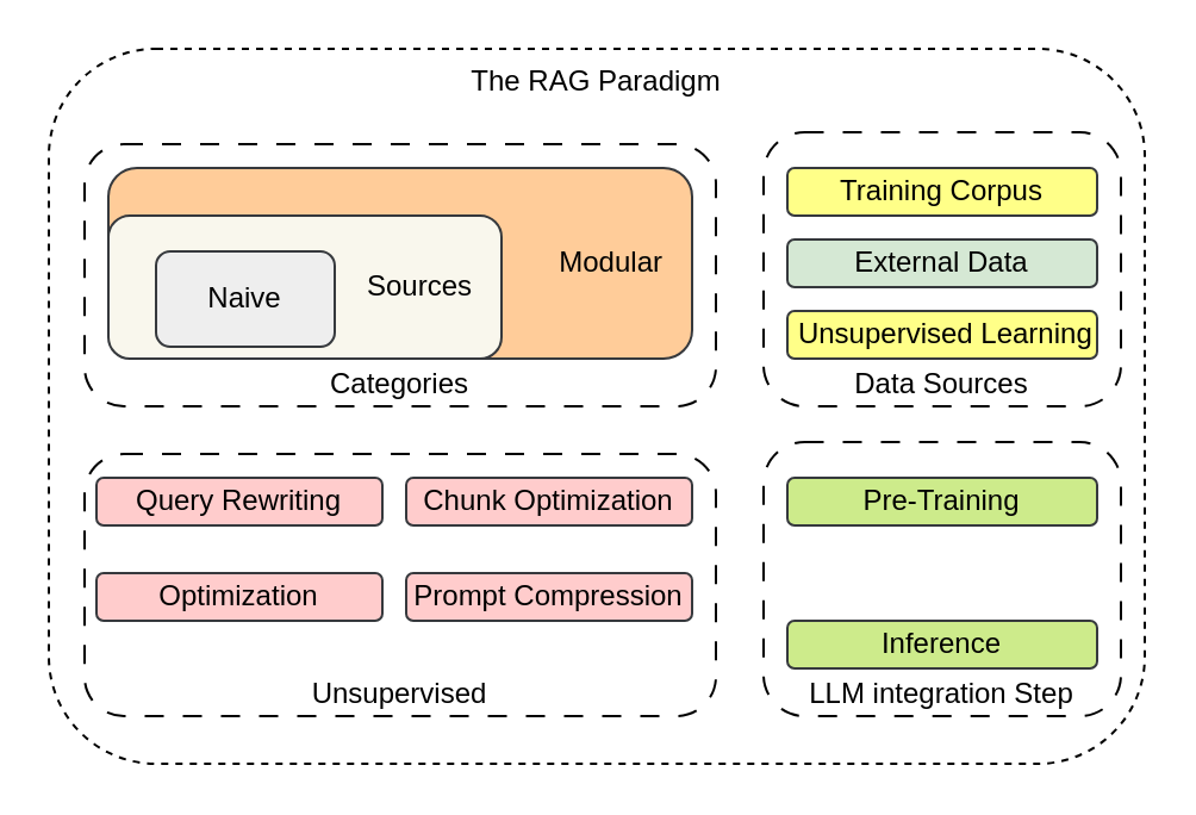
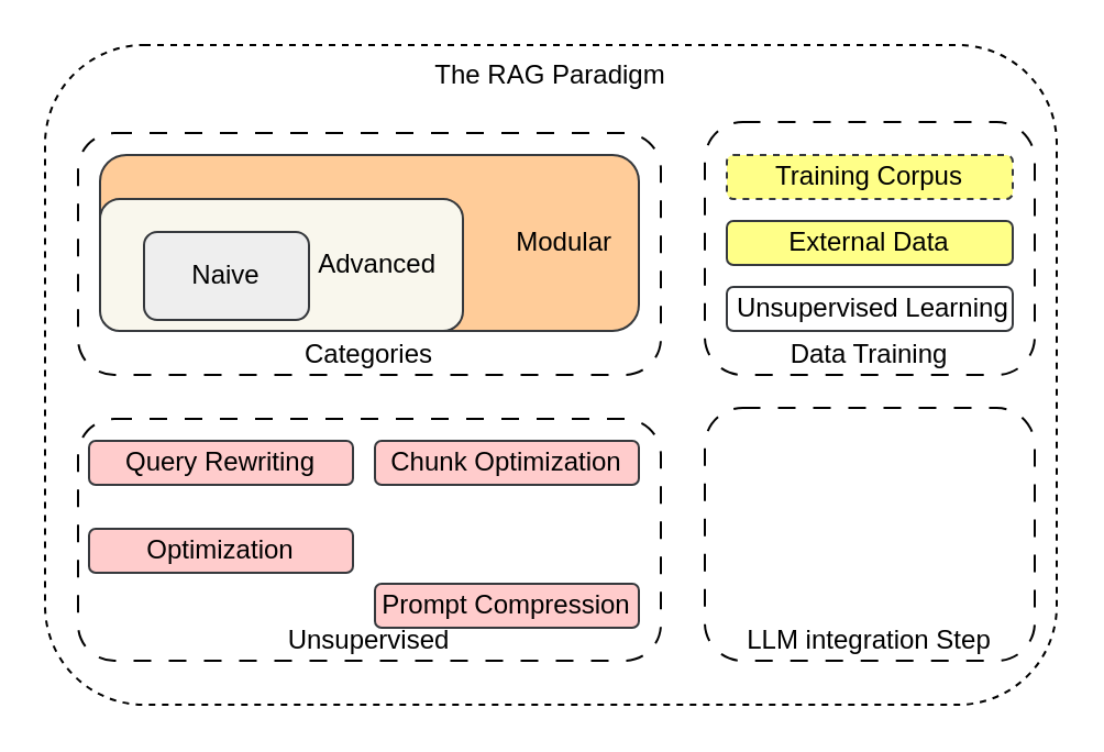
- <mxCell id="14" value="Training Corpus" style="rounded=1;whiteSpace=wrap;html=1;fillColor=#ffff88;strokeColor=#36393d;" vertex="1" parent="1"><mxGeometry x="330" y="70" width="130" height="20" as="geometry" /></mxCell>
+ <mxCell id="14" value="Training Corpus" style="rounded=1;whiteSpace=wrap;html=1;fillColor=#ffff88;strokeColor=#36393d;dashed=1;" vertex="1" parent="1"><mxGeometry x="330" y="70" width="130" height="20" as="geometry" /></mxCell>
- <mxCell id="15" value="External Data" style="rounded=1;whiteSpace=wrap;html=1;fillColor=#d5e8d4;strokeColor=#36393d;" vertex="1" parent="1"><mxGeometry x="330" y="100" width="130" height="20" as="geometry" /></mxCell>
+ <mxCell id="15" value="External Data" style="rounded=1;whiteSpace=wrap;html=1;fillColor=#ffff88;strokeColor=#36393d;" vertex="1" parent="1"><mxGeometry x="330" y="100" width="130" height="20" as="geometry" /></mxCell>
- <mxCell id="6" value="Sources&amp;nbsp; &amp;nbsp;" style="rounded=1;whiteSpace=wrap;html=1;fillColor=#f9f7ed;align=right;strokeColor=#36393d;" parent="1" vertex="1"><mxGeometry x="45" y="90" width="165" height="60" as="geometry" /></mxCell>
+ <mxCell id="6" value="Advanced&amp;nbsp; &amp;nbsp;" style="rounded=1;whiteSpace=wrap;html=1;fillColor=#f9f7ed;align=right;strokeColor=#36393d;" parent="1" vertex="1"><mxGeometry x="45" y="90" width="165" height="60" as="geometry" /></mxCell>
- <mxCell id="16" value="&amp;nbsp;Unsupervised Learning" style="rounded=1;whiteSpace=wrap;html=1;fillColor=#ffff88;strokeColor=#36393d;" vertex="1" parent="1"><mxGeometry x="330" y="130" width="130" height="20" as="geometry" /></mxCell>
+ <mxCell id="16" value="&amp;nbsp;Unsupervised Learning" style="rounded=1;whiteSpace=wrap;html=1;fillColor=#ffffff;strokeColor=#36393d;" vertex="1" parent="1"><mxGeometry x="330" y="130" width="130" height="20" as="geometry" /></mxCell>
- <mxCell id="4" value="Data Sources" style="rounded=1;whiteSpace=wrap;html=1;verticalAlign=bottom;fillColor=none;dashed=1;dashPattern=8 8;" vertex="1" parent="1"><mxGeometry x="320" y="55" width="150" height="115" as="geometry" /></mxCell>
+ <mxCell id="4" value="Data Training" style="rounded=1;whiteSpace=wrap;html=1;verticalAlign=bottom;fillColor=none;dashed=1;dashPattern=8 8;" vertex="1" parent="1"><mxGeometry x="320" y="55" width="150" height="115" as="geometry" /></mxCell>
- <mxCell id="17" value="Pre-Training" style="rounded=1;whiteSpace=wrap;html=1;fillColor=#cdeb8b;strokeColor=#36393d;" vertex="1" parent="1"><mxGeometry x="330" y="200" width="130" height="20" as="geometry" /></mxCell>
- <mxCell id="12" value="Prompt Compression" style="rounded=1;whiteSpace=wrap;html=1;fillColor=#ffcccc;strokeColor=#36393d;" parent="1" vertex="1"><mxGeometry x="170" y="240" width="120" height="20" as="geometry" /></mxCell>
+ <mxCell id="12" value="Prompt Compression" style="rounded=1;whiteSpace=wrap;html=1;fillColor=#ffcccc;strokeColor=#36393d;" parent="1" vertex="1"><mxGeometry x="170" y="265" width="120" height="20" as="geometry" /></mxCell>
- <mxCell id="18" value="Inference" style="rounded=1;whiteSpace=wrap;html=1;fillColor=#cdeb8b;strokeColor=#36393d;" vertex="1" parent="1"><mxGeometry x="330" y="260" width="130" height="20" as="geometry" /></mxCell>
